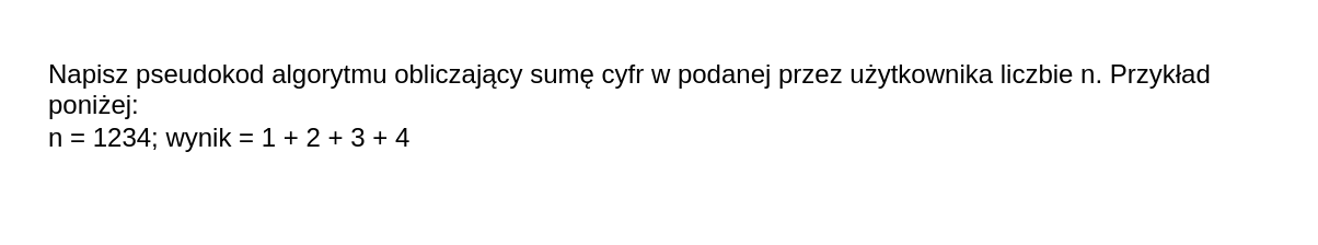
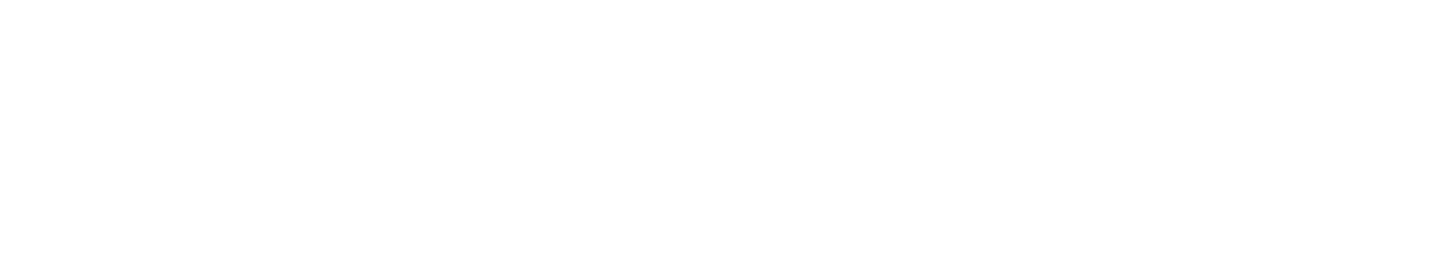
- <mxCell id="2" value="Napisz pseudokod algorytmu obliczający sumę cyfr w podanej przez użytkownika liczbie n. Przykład poniżej:&#10;n = 1234; wynik = 1 + 2 + 3 + 4" style="text;whiteSpace=wrap;html=1;" vertex="1" parent="1"><mxGeometry x="20" y="20" width="560" height="70" as="geometry" /></mxCell>
